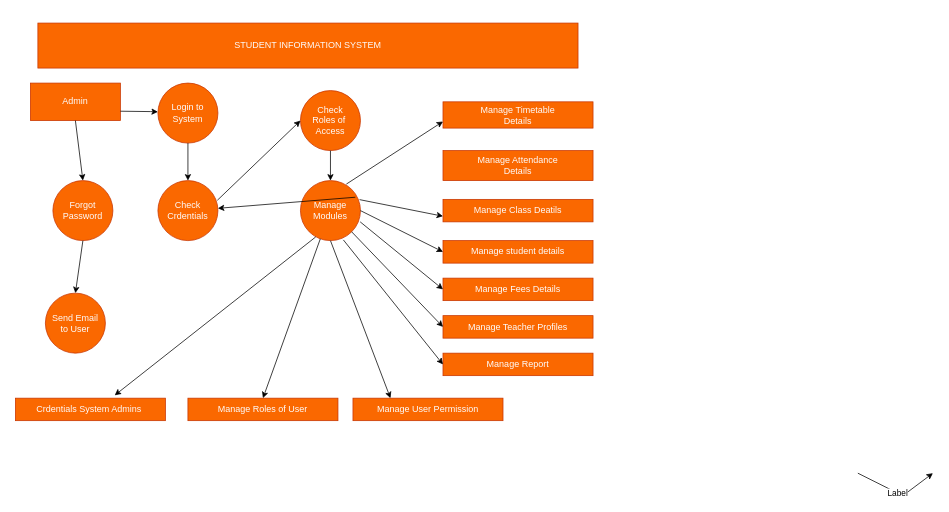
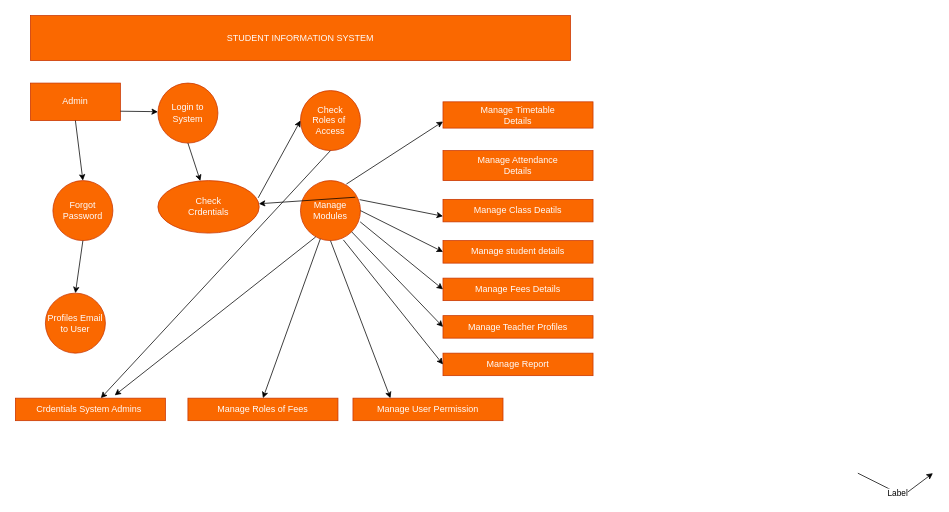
- <mxCell id="2" value="STUDENT INFORMATION SYSTEM" style="rounded=0;whiteSpace=wrap;html=1;fillColor=#fa6800;strokeColor=#C73500;fontColor=#FDFDFD;" vertex="1" parent="1"><mxGeometry x="50" y="30" width="720" height="60" as="geometry" /></mxCell>
+ <mxCell id="2" value="STUDENT INFORMATION SYSTEM" style="rounded=0;whiteSpace=wrap;html=1;fillColor=#fa6800;strokeColor=#C73500;fontColor=#FDFDFD;" vertex="1" parent="1"><mxGeometry x="40" y="20" width="720" height="60" as="geometry" /></mxCell>
- <mxCell id="17" value="" style="endArrow=classic;html=1;rounded=0;exitX=0.5;exitY=1;exitDx=0;exitDy=0;entryX=0.5;entryY=0;entryDx=0;entryDy=0;fontColor=#FDFDFD;" edge="1" parent="1" source="14" target="16"><mxGeometry width="50" height="50" relative="1" as="geometry"><mxPoint x="350" y="370" as="sourcePoint" /><mxPoint x="400" y="320" as="targetPoint" /></mxGeometry></mxCell>
+ <mxCell id="17" value="" style="endArrow=classic;html=1;rounded=0;exitX=0.5;exitY=1;exitDx=0;exitDy=0;fontColor=#FDFDFD;" edge="1" parent="1" source="14" target="25"><mxGeometry width="50" height="50" relative="1" as="geometry"><mxPoint x="350" y="370" as="sourcePoint" /><mxPoint x="400" y="320" as="targetPoint" /></mxGeometry></mxCell>
- <mxCell id="12" value="Check&lt;div&gt;Crdentials&lt;/div&gt;" style="ellipse;whiteSpace=wrap;html=1;aspect=fixed;fillColor=#fa6800;fontColor=#FDFDFD;strokeColor=#C73500;" vertex="1" parent="1"><mxGeometry x="210" y="240" width="80" height="80" as="geometry" /></mxCell>
+ <mxCell id="12" value="Check&lt;div&gt;Crdentials&lt;/div&gt;" style="ellipse;whiteSpace=wrap;html=1;aspect=fixed;fillColor=#fa6800;fontColor=#FDFDFD;strokeColor=#C73500;" vertex="1" parent="1"><mxGeometry x="210" y="240" width="135" height="70" as="geometry" /></mxCell>
- <mxCell id="10" value="Send Email&lt;div&gt;to User&lt;/div&gt;" style="ellipse;whiteSpace=wrap;html=1;aspect=fixed;fillColor=#fa6800;fontColor=#FDFDFD;strokeColor=#C73500;" vertex="1" parent="1"><mxGeometry x="60" y="390" width="80" height="80" as="geometry" /></mxCell>
+ <mxCell id="10" value="Profiles Email&lt;div&gt;to User&lt;/div&gt;" style="ellipse;whiteSpace=wrap;html=1;aspect=fixed;fillColor=#fa6800;fontColor=#FDFDFD;strokeColor=#C73500;" vertex="1" parent="1"><mxGeometry x="60" y="390" width="80" height="80" as="geometry" /></mxCell>
- <mxCell id="27" value="Manage Roles of User" style="rounded=0;whiteSpace=wrap;html=1;fillColor=#fa6800;fontColor=#FDFDFD;strokeColor=#C73500;" vertex="1" parent="1"><mxGeometry x="250" y="530" width="200" height="30" as="geometry" /></mxCell>
+ <mxCell id="27" value="Manage Roles of Fees" style="rounded=0;whiteSpace=wrap;html=1;fillColor=#fa6800;fontColor=#FDFDFD;strokeColor=#C73500;" vertex="1" parent="1"><mxGeometry x="250" y="530" width="200" height="30" as="geometry" /></mxCell>
